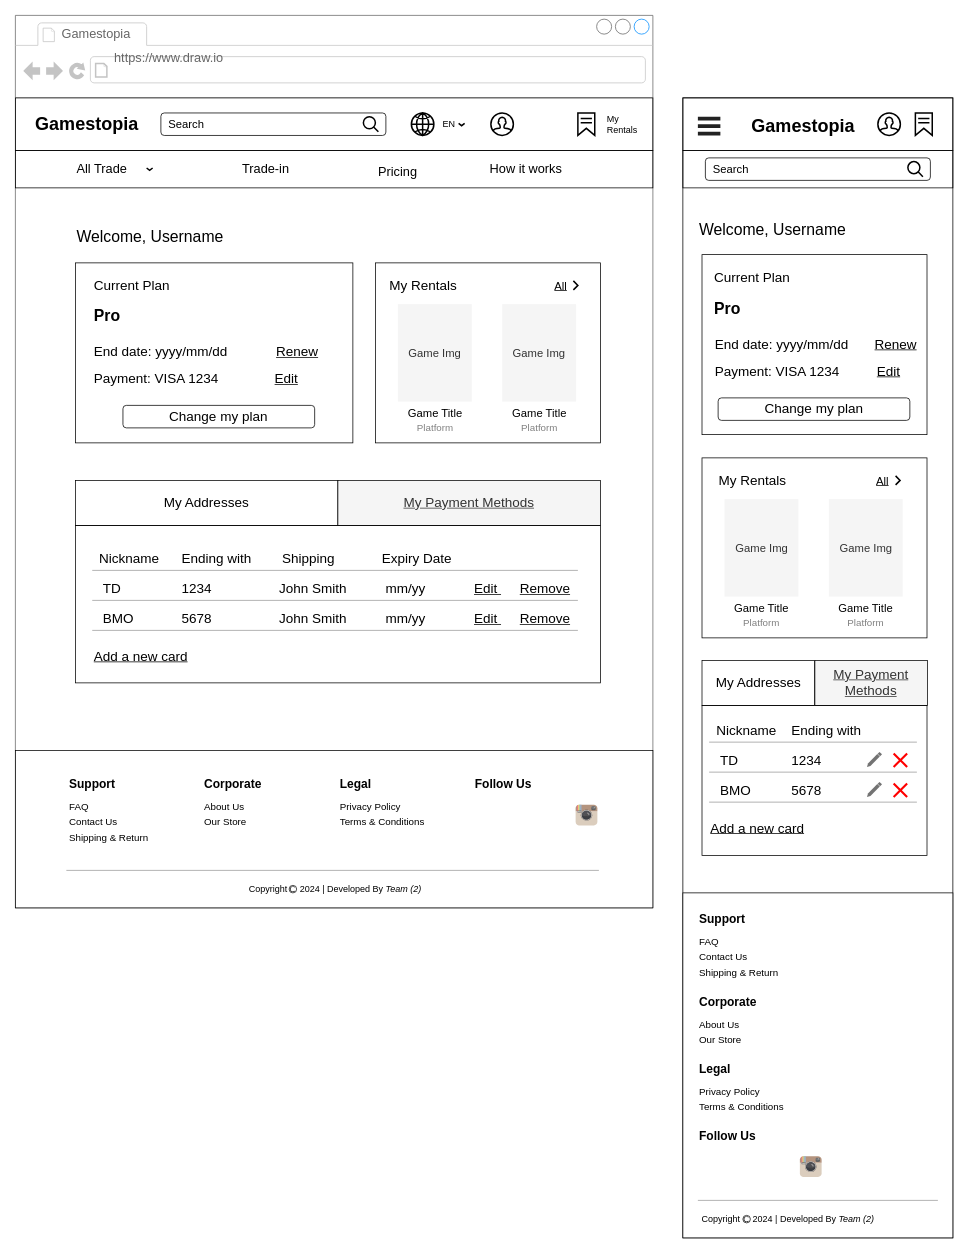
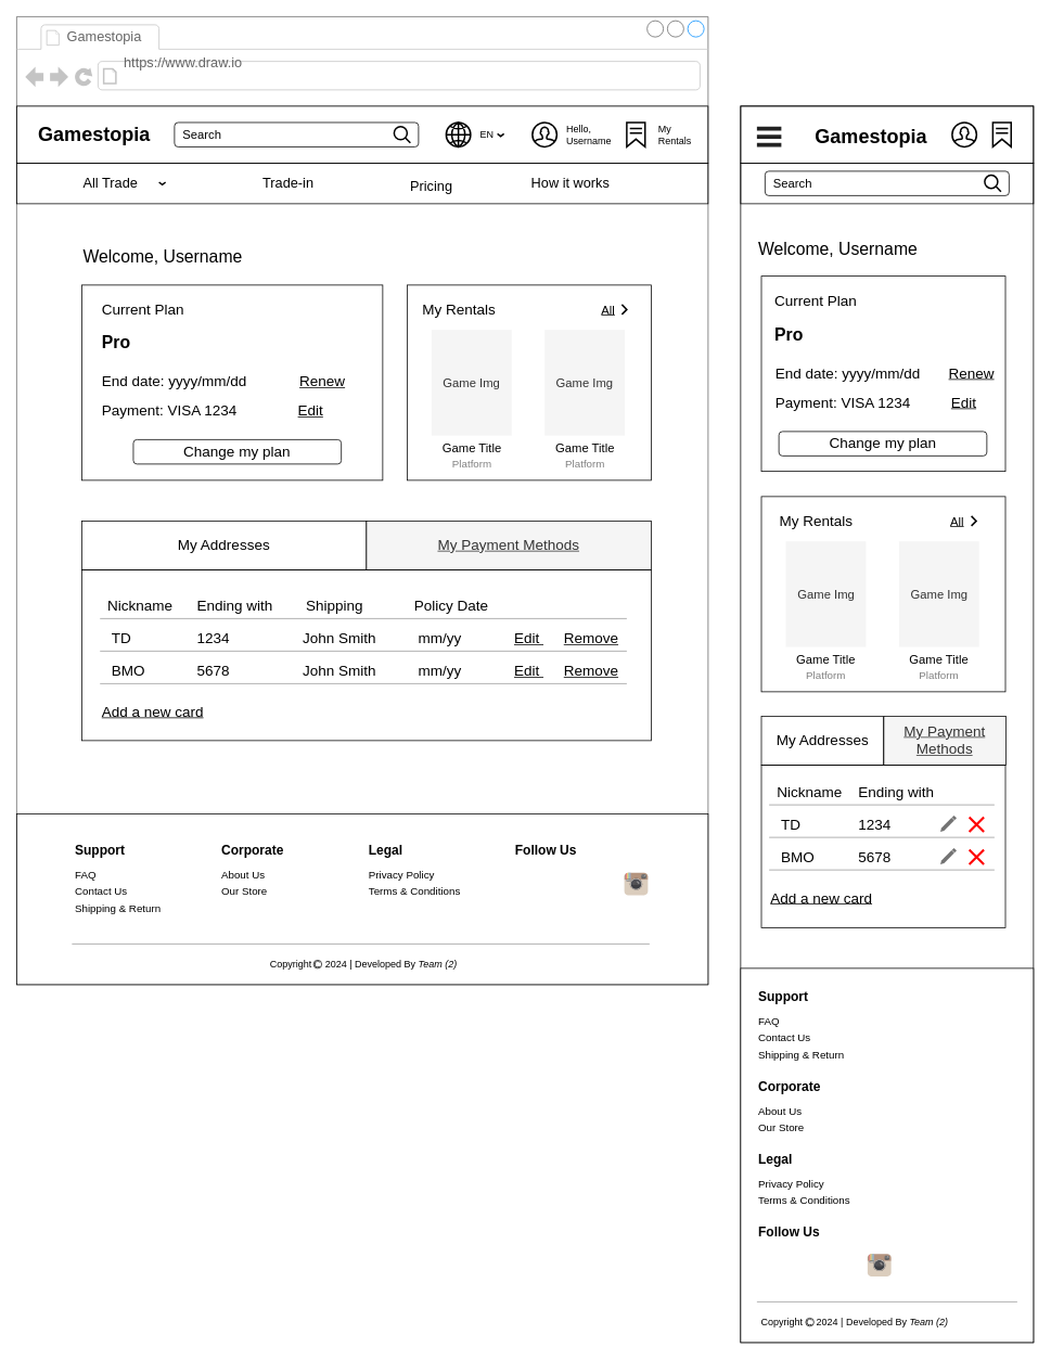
+ <mxCell id="10" value="Hello,&lt;br&gt;Username" style="text;html=1;strokeColor=none;fillColor=none;align=left;verticalAlign=middle;whiteSpace=wrap;rounded=0;" parent="8" vertex="1"><mxGeometry x="40" width="50" height="30" as="geometry" /></mxCell>
- <mxCell id="42" value="Expiry Date" style="text;html=1;strokeColor=none;fillColor=none;align=left;verticalAlign=middle;whiteSpace=wrap;rounded=0;fontSize=18;" vertex="1" parent="2"><mxGeometry x="486.75" y="710" width="135" height="30" as="geometry" /></mxCell>
+ <mxCell id="42" value="Policy Date" style="text;html=1;strokeColor=none;fillColor=none;align=left;verticalAlign=middle;whiteSpace=wrap;rounded=0;fontSize=18;" vertex="1" parent="2"><mxGeometry x="486.75" y="710" width="135" height="30" as="geometry" /></mxCell>
